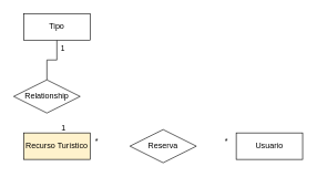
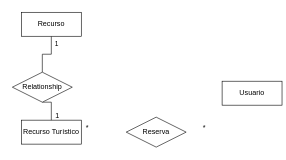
- <mxCell id="6" value="Tipo" style="whiteSpace=wrap;html=1;align=center;" parent="1" vertex="1"><mxGeometry x="35" y="20" width="100" height="40" as="geometry" /></mxCell>
+ <mxCell id="6" value="Recurso" style="whiteSpace=wrap;html=1;align=center;" parent="1" vertex="1"><mxGeometry x="35" y="20" width="100" height="40" as="geometry" /></mxCell>
+ <mxCell id="7" style="edgeStyle=orthogonalEdgeStyle;rounded=0;orthogonalLoop=1;jettySize=auto;html=1;exitX=0.5;exitY=1;exitDx=0;exitDy=0;entryX=0.5;entryY=0;entryDx=0;entryDy=0;endArrow=none;startFill=0;" parent="1" source="8" target="2" edge="1"><mxGeometry relative="1" as="geometry" /></mxCell>
- <mxCell id="2" value="Recurso Turístico" style="whiteSpace=wrap;html=1;align=center;fillColor=#fff2cc;" parent="1" vertex="1"><mxGeometry x="35" y="200" width="100" height="40" as="geometry" /></mxCell>
+ <mxCell id="2" value="Recurso Turístico" style="whiteSpace=wrap;html=1;align=center;" parent="1" vertex="1"><mxGeometry x="35" y="200" width="100" height="40" as="geometry" /></mxCell>
- <mxCell id="9" value="Reserva" style="shape=rhombus;perimeter=rhombusPerimeter;whiteSpace=wrap;html=1;align=center;" parent="1" vertex="1"><mxGeometry x="195" y="195" width="100" height="50" as="geometry" /></mxCell>
+ <mxCell id="9" value="Reserva" style="shape=rhombus;perimeter=rhombusPerimeter;whiteSpace=wrap;html=1;align=center;" parent="1" vertex="1"><mxGeometry x="210" y="195" width="100" height="50" as="geometry" /></mxCell>
- <mxCell id="3" value="Usuario" style="whiteSpace=wrap;html=1;align=center;" parent="1" vertex="1"><mxGeometry x="355" y="200" width="100" height="40" as="geometry" /></mxCell>
+ <mxCell id="3" value="Usuario" style="whiteSpace=wrap;html=1;align=center;" parent="1" vertex="1"><mxGeometry x="370" y="135" width="100" height="40" as="geometry" /></mxCell>
